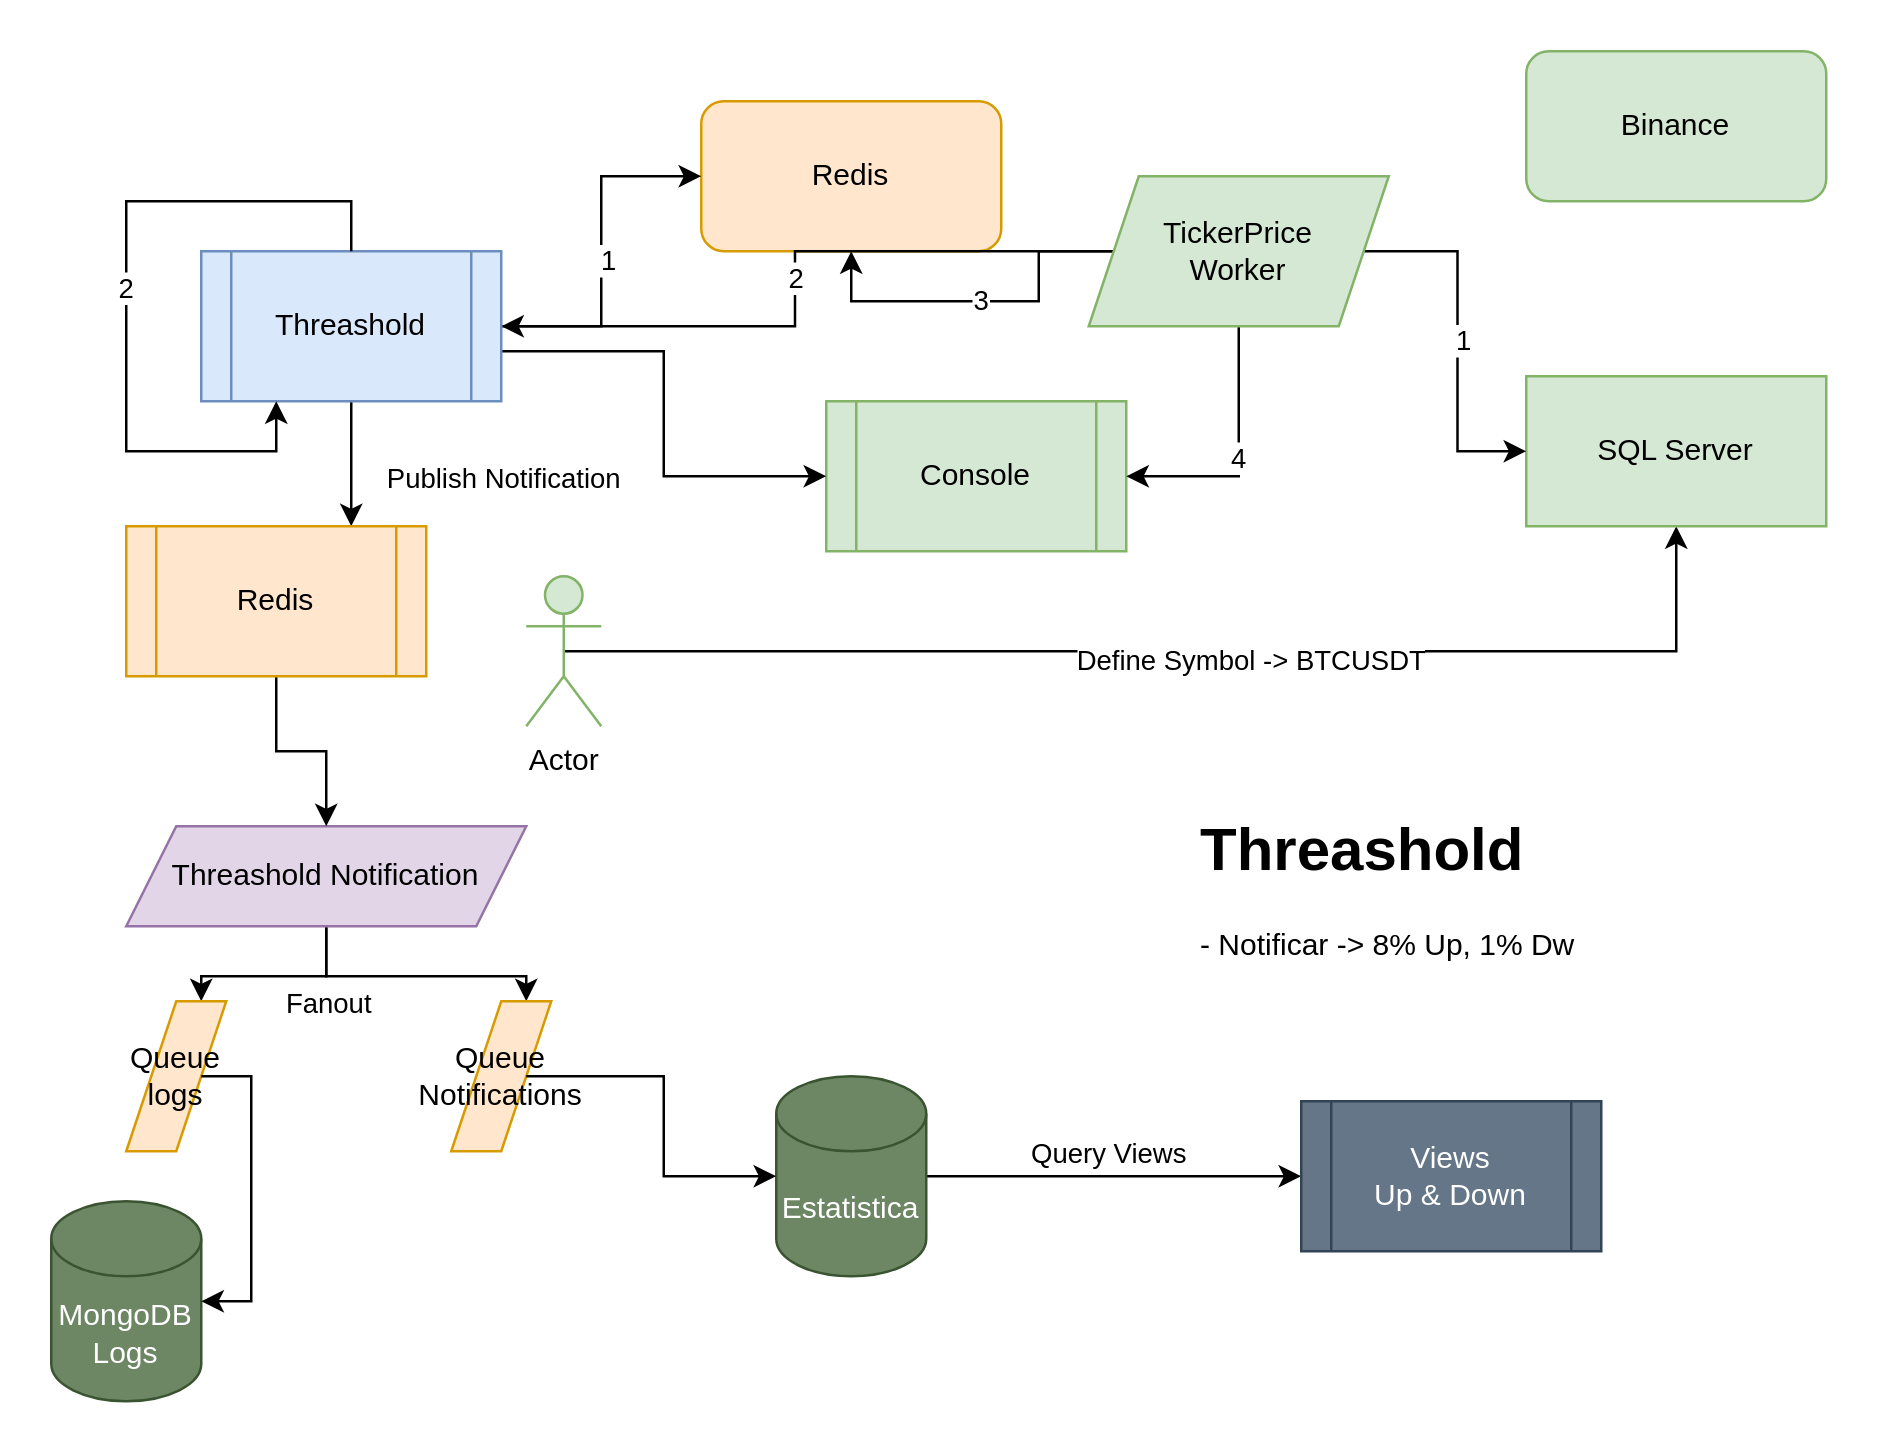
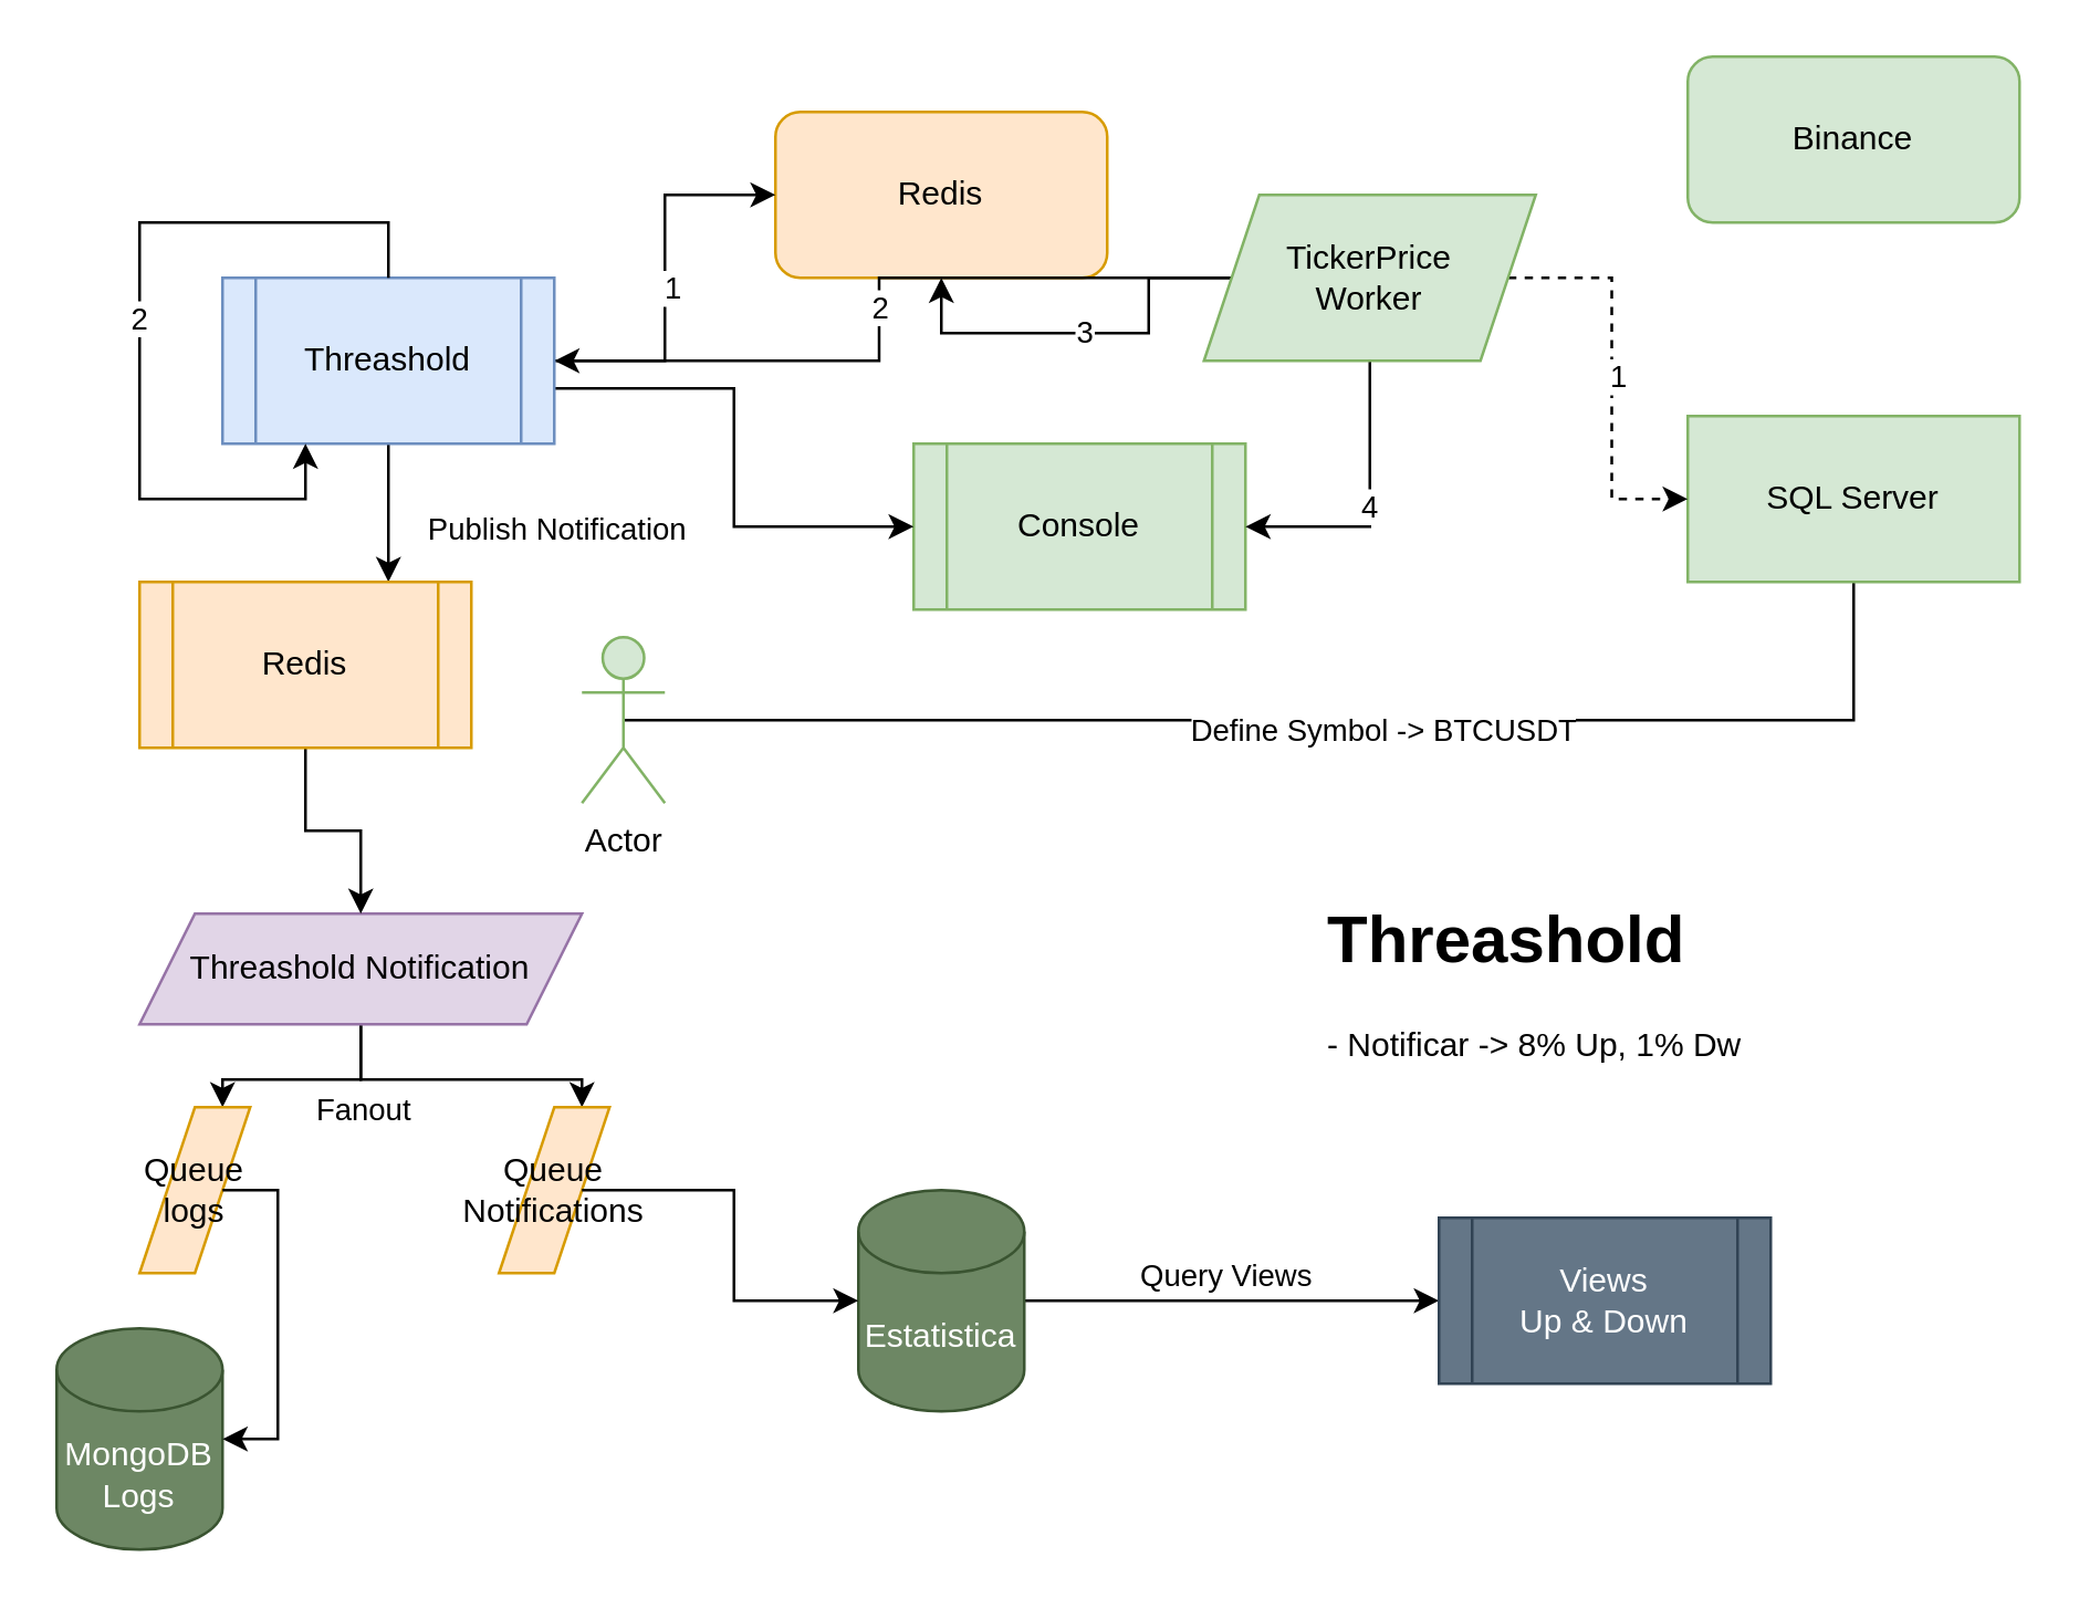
- <mxCell id="9" style="edgeStyle=orthogonalEdgeStyle;rounded=0;orthogonalLoop=1;jettySize=auto;html=1;entryX=0;entryY=0.5;entryDx=0;entryDy=0;" parent="1" source="14" target="5" edge="1"><mxGeometry relative="1" as="geometry" /></mxCell>
+ <mxCell id="9" style="edgeStyle=orthogonalEdgeStyle;rounded=0;orthogonalLoop=1;jettySize=auto;html=1;entryX=0;entryY=0.5;entryDx=0;entryDy=0;dashed=1;" parent="1" source="14" target="5" edge="1"><mxGeometry relative="1" as="geometry" /></mxCell>
- <mxCell id="2" style="edgeStyle=orthogonalEdgeStyle;rounded=0;orthogonalLoop=1;jettySize=auto;html=1;exitX=0.5;exitY=0.5;exitDx=0;exitDy=0;exitPerimeter=0;entryX=0.5;entryY=1;entryDx=0;entryDy=0;" parent="1" source="4" target="5" edge="1"><mxGeometry relative="1" as="geometry" /></mxCell>
+ <mxCell id="2" style="edgeStyle=orthogonalEdgeStyle;rounded=0;orthogonalLoop=1;jettySize=auto;html=1;exitX=0.5;exitY=0.5;exitDx=0;exitDy=0;exitPerimeter=0;entryX=0.5;entryY=1;entryDx=0;entryDy=0;endArrow=none;" parent="1" source="4" target="5" edge="1"><mxGeometry relative="1" as="geometry" /></mxCell>
